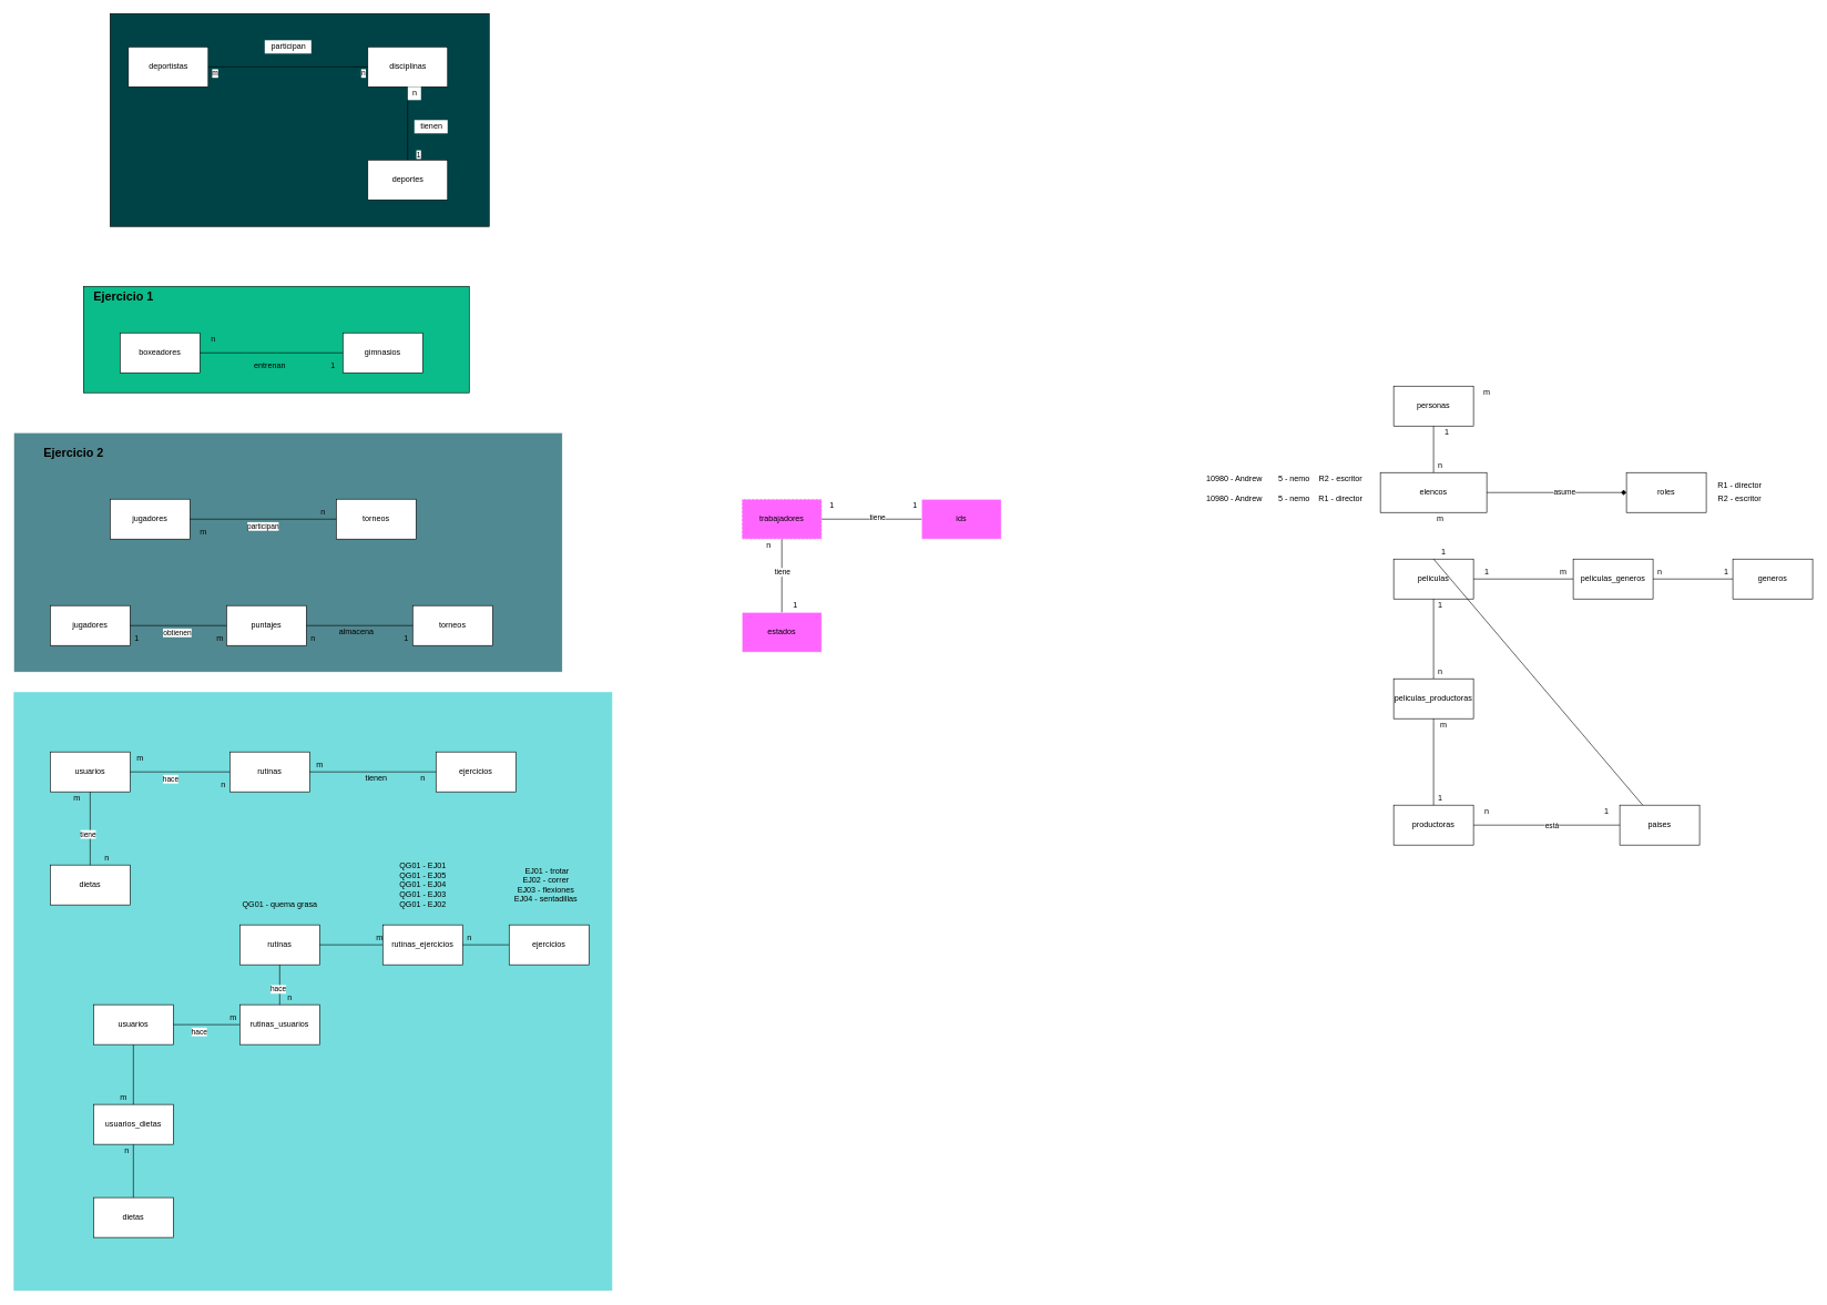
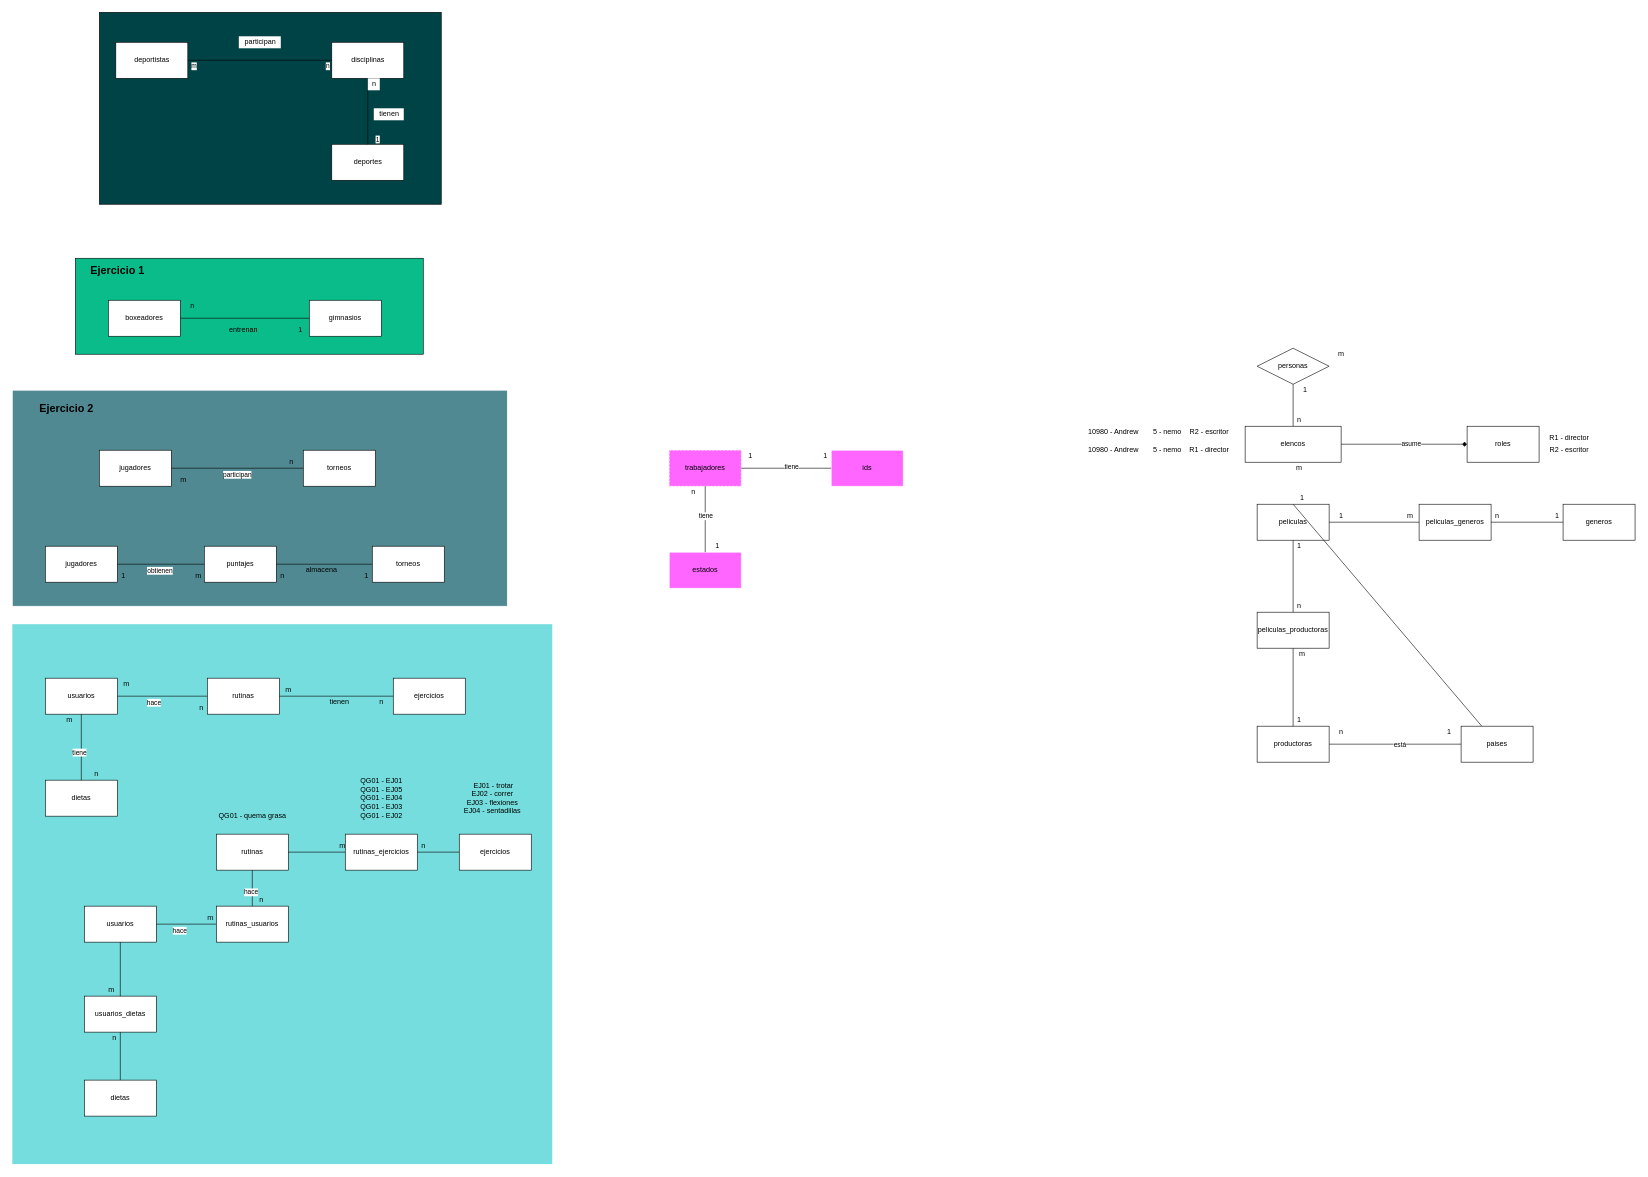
- <mxCell id="23" value="&lt;font style=&quot;font-size: 18px&quot;&gt;&lt;b&gt;Ejercicio 1&lt;/b&gt;&lt;/font&gt;" style="text;html=1;align=center;verticalAlign=middle;resizable=0;points=[];autosize=1;strokeColor=none;" parent="1" vertex="1"><mxGeometry x="130" y="435" width="110" height="20" as="geometry" /></mxCell>
+ <mxCell id="23" value="&lt;font style=&quot;font-size: 18px&quot;&gt;&lt;b&gt;Ejercicio 1&lt;/b&gt;&lt;/font&gt;" style="text;html=1;align=center;verticalAlign=middle;resizable=0;points=[];autosize=1;strokeColor=none;" parent="1" vertex="1"><mxGeometry x="140" y="440" width="110" height="20" as="geometry" /></mxCell>
- <mxCell id="115" value="personas" style="whiteSpace=wrap;html=1;" vertex="1" parent="1"><mxGeometry x="2095" y="580" width="120" height="60" as="geometry" /></mxCell>
+ <mxCell id="115" value="personas" style="rhombus;whiteSpace=wrap;html=1;" vertex="1" parent="1"><mxGeometry x="2095" y="580" width="120" height="60" as="geometry" /></mxCell>
